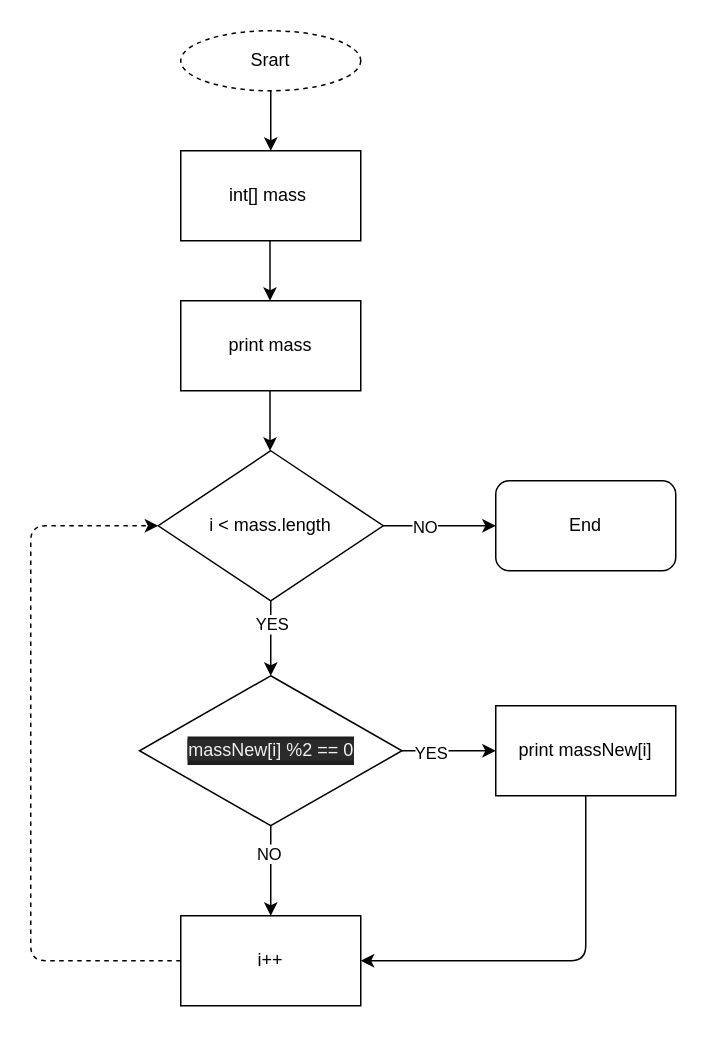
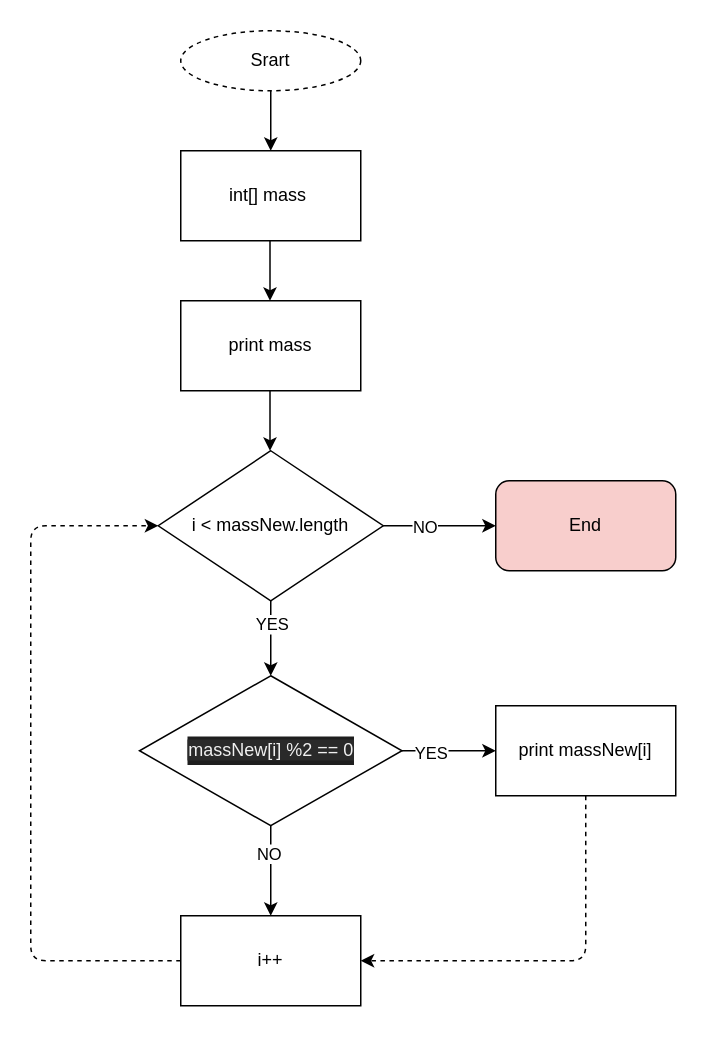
- <mxCell id="5" value="i &amp;lt; mass.length" style="rhombus;whiteSpace=wrap;html=1;" vertex="1" parent="1"><mxGeometry x="105" y="300" width="150" height="100" as="geometry" /></mxCell>
+ <mxCell id="5" value="i &amp;lt; massNew.length" style="rhombus;whiteSpace=wrap;html=1;" vertex="1" parent="1"><mxGeometry x="105" y="300" width="150" height="100" as="geometry" /></mxCell>
- <mxCell id="11" value="End" style="rounded=1;whiteSpace=wrap;html=1;" vertex="1" parent="1"><mxGeometry x="330" y="320" width="120" height="60" as="geometry" /></mxCell>
+ <mxCell id="11" value="End" style="rounded=1;whiteSpace=wrap;html=1;fillColor=#f8cecc;" vertex="1" parent="1"><mxGeometry x="330" y="320" width="120" height="60" as="geometry" /></mxCell>
- <mxCell id="21" value="" style="endArrow=classic;html=1;entryX=1;entryY=0.5;entryDx=0;entryDy=0;exitX=0.5;exitY=1;exitDx=0;exitDy=0;" edge="1" parent="1" source="17" target="18"><mxGeometry width="50" height="50" relative="1" as="geometry"><mxPoint x="190" y="490" as="sourcePoint" /><mxPoint x="240" y="440" as="targetPoint" /><Array as="points"><mxPoint x="390" y="640" /></Array></mxGeometry></mxCell>
+ <mxCell id="21" value="" style="endArrow=classic;html=1;entryX=1;entryY=0.5;entryDx=0;entryDy=0;exitX=0.5;exitY=1;exitDx=0;exitDy=0;dashed=1;" edge="1" parent="1" source="17" target="18"><mxGeometry width="50" height="50" relative="1" as="geometry"><mxPoint x="190" y="490" as="sourcePoint" /><mxPoint x="240" y="440" as="targetPoint" /><Array as="points"><mxPoint x="390" y="640" /></Array></mxGeometry></mxCell>
